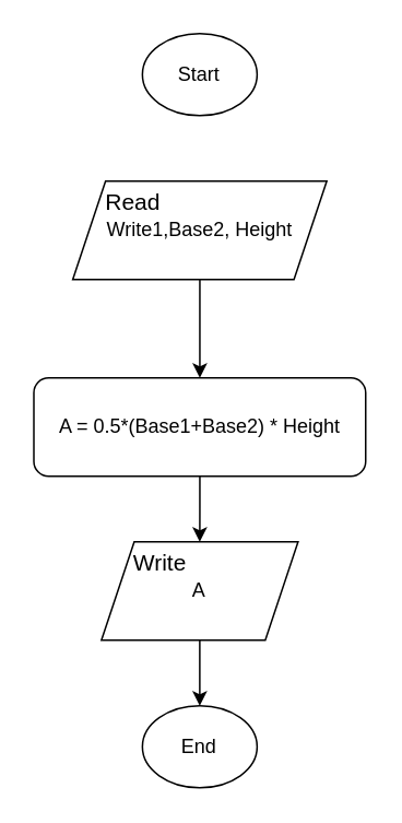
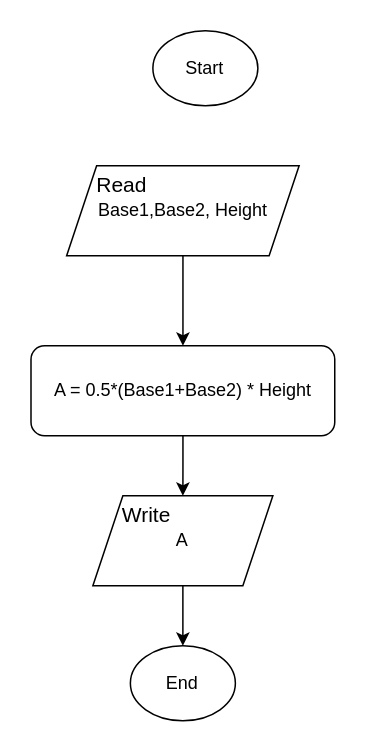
- <mxCell id="2" value="Start" style="ellipse;whiteSpace=wrap;html=1;" vertex="1" parent="1"><mxGeometry x="86.25" y="20" width="70" height="50" as="geometry" /></mxCell>
+ <mxCell id="2" value="Start" style="ellipse;whiteSpace=wrap;html=1;" vertex="1" parent="1"><mxGeometry x="101.25" y="20" width="70" height="50" as="geometry" /></mxCell>
- <mxCell id="5" value="Write1,Base2, Height" style="shape=parallelogram;perimeter=parallelogramPerimeter;whiteSpace=wrap;html=1;fixedSize=1;" vertex="1" parent="1"><mxGeometry x="43.75" y="110" width="155" height="60" as="geometry" /></mxCell>
+ <mxCell id="5" value="Base1,Base2, Height" style="shape=parallelogram;perimeter=parallelogramPerimeter;whiteSpace=wrap;html=1;fixedSize=1;" vertex="1" parent="1"><mxGeometry x="43.75" y="110" width="155" height="60" as="geometry" /></mxCell>
